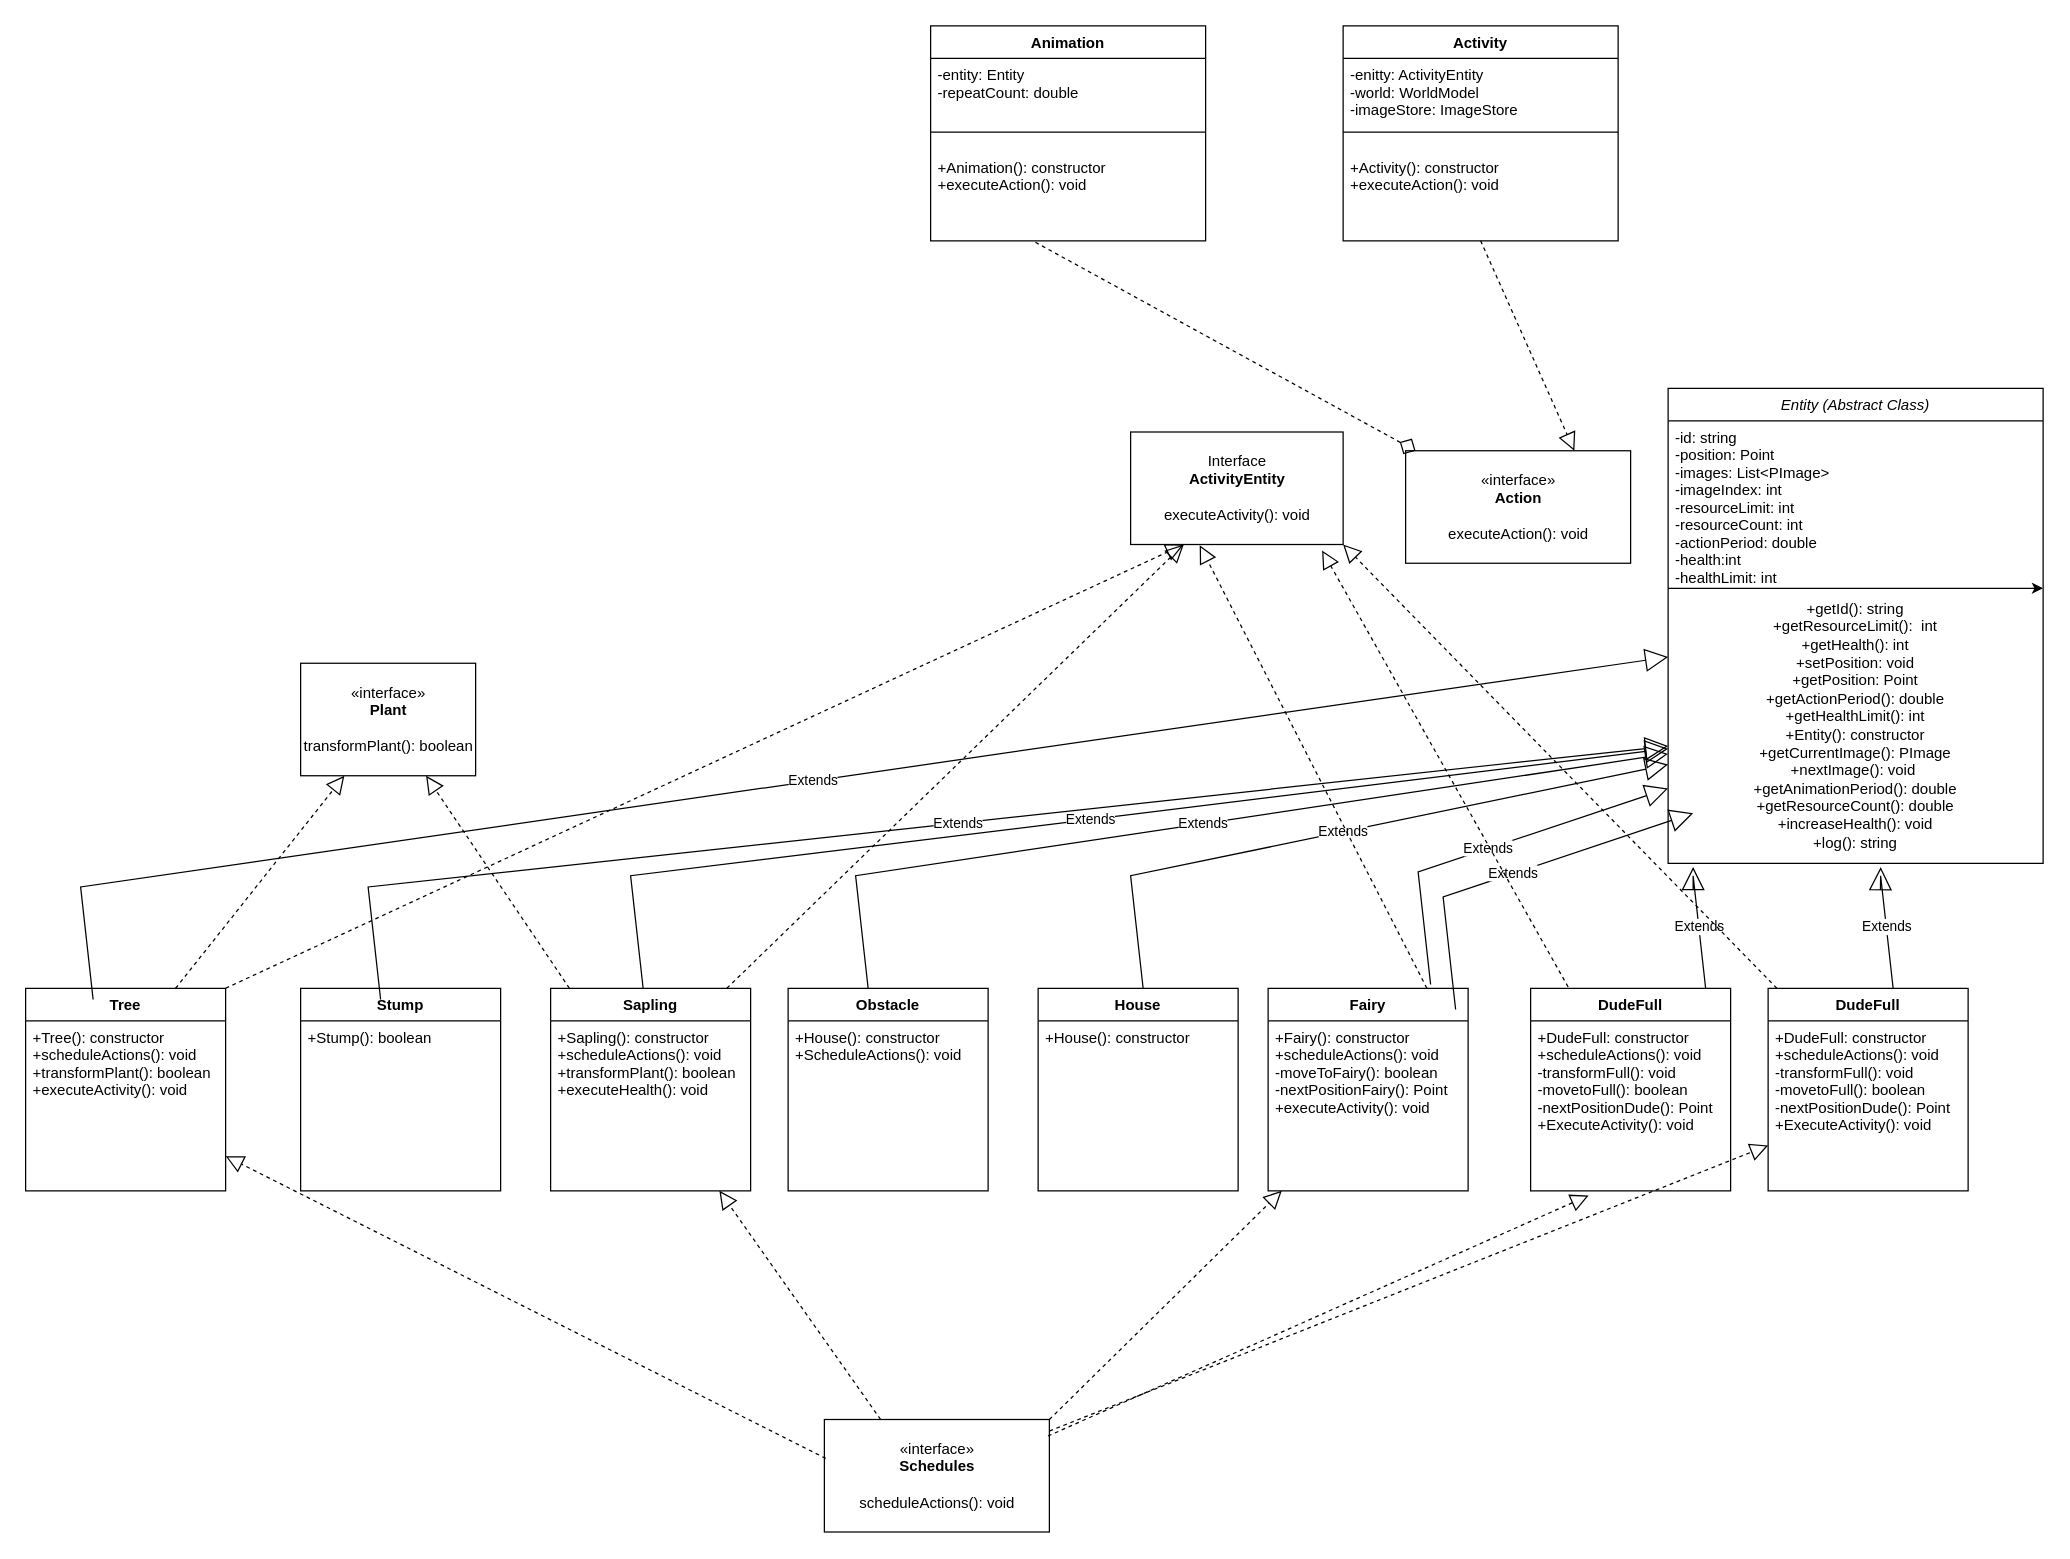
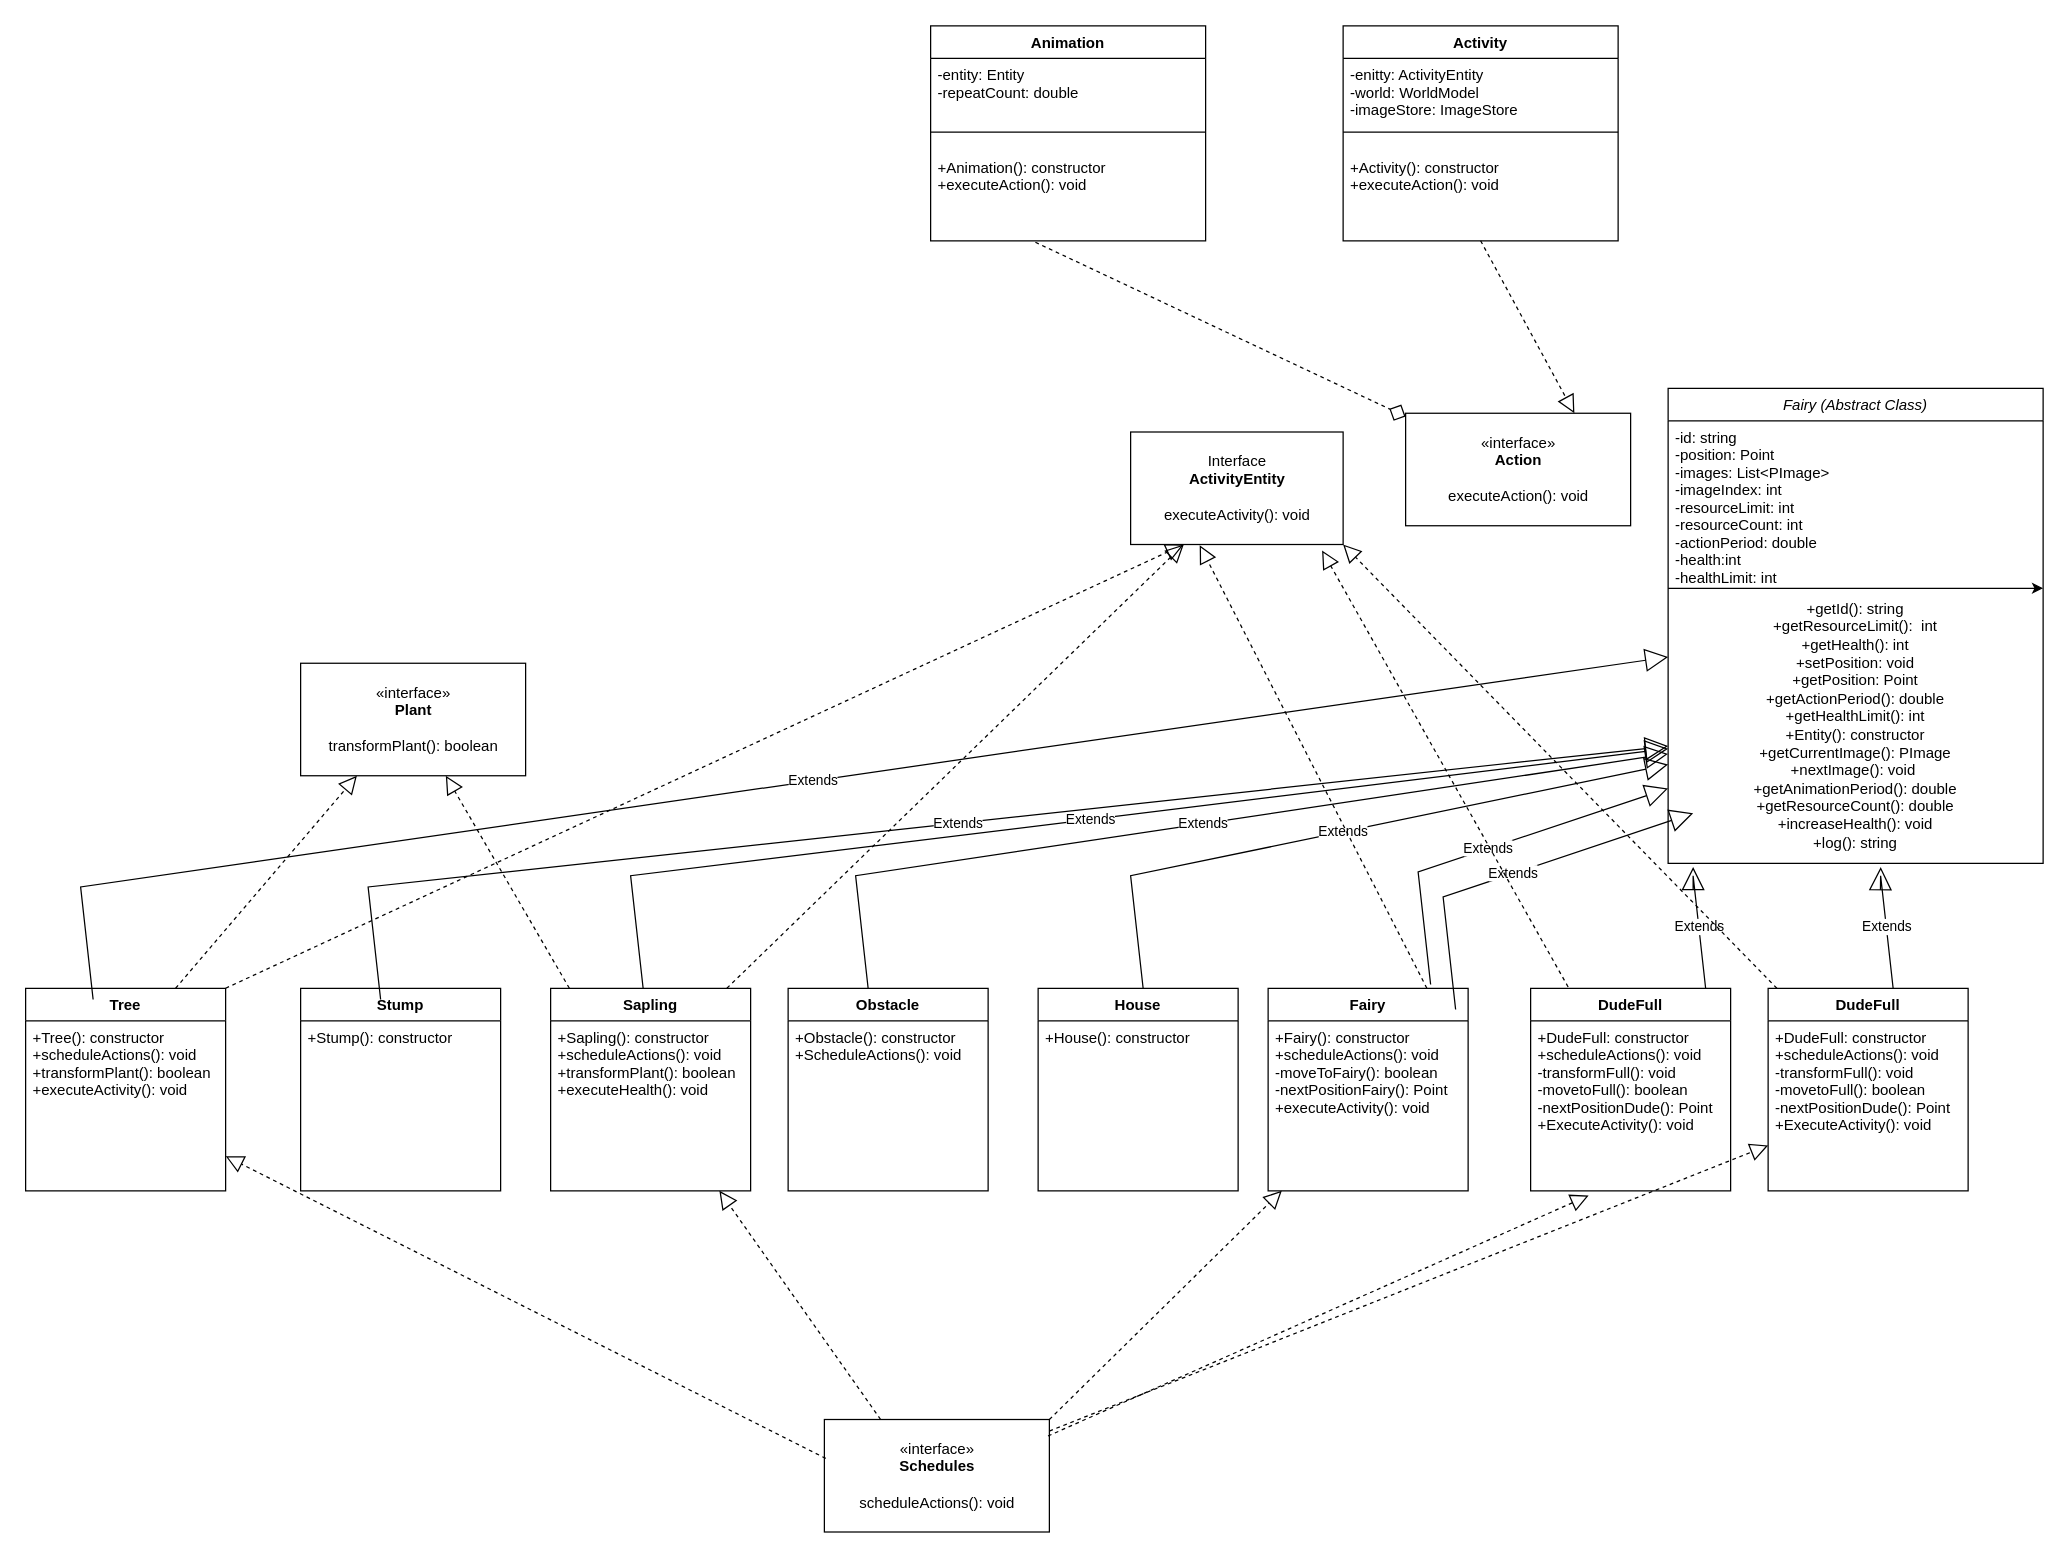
- <mxCell id="2" value="Entity (Abstract Class)" style="swimlane;fontStyle=2;align=center;verticalAlign=top;childLayout=stackLayout;horizontal=1;startSize=26;horizontalStack=0;resizeParent=1;resizeLast=0;collapsible=1;marginBottom=0;rounded=0;shadow=0;strokeWidth=1;" parent="1" vertex="1"><mxGeometry x="1334" y="310" width="300" height="380" as="geometry"><mxRectangle x="230" y="140" width="160" height="26" as="alternateBounds" /></mxGeometry></mxCell>
+ <mxCell id="2" value="Fairy (Abstract Class)" style="swimlane;fontStyle=2;align=center;verticalAlign=top;childLayout=stackLayout;horizontal=1;startSize=26;horizontalStack=0;resizeParent=1;resizeLast=0;collapsible=1;marginBottom=0;rounded=0;shadow=0;strokeWidth=1;" parent="1" vertex="1"><mxGeometry x="1334" y="310" width="300" height="380" as="geometry"><mxRectangle x="230" y="140" width="160" height="26" as="alternateBounds" /></mxGeometry></mxCell>
- <mxCell id="10" value="«interface»&lt;br&gt;&lt;b&gt;Action&lt;br&gt;&lt;/b&gt;&lt;br&gt;executeAction(): void" style="html=1;" parent="1" vertex="1"><mxGeometry x="1124" y="360" width="180" height="90" as="geometry" /></mxCell>
+ <mxCell id="10" value="«interface»&lt;br&gt;&lt;b&gt;Action&lt;br&gt;&lt;/b&gt;&lt;br&gt;executeAction(): void" style="html=1;" parent="1" vertex="1"><mxGeometry x="1124" y="330" width="180" height="90" as="geometry" /></mxCell>
- <mxCell id="34" value="«interface»&lt;br&gt;&lt;b&gt;Plant&lt;/b&gt;&lt;br&gt;&lt;br&gt;transformPlant(): boolean&lt;br&gt;" style="html=1;" parent="1" vertex="1"><mxGeometry x="240" y="530" width="140" height="90" as="geometry" /></mxCell>
+ <mxCell id="34" value="«interface»&lt;br&gt;&lt;b&gt;Plant&lt;/b&gt;&lt;br&gt;&lt;br&gt;transformPlant(): boolean&lt;br&gt;" style="html=1;" parent="1" vertex="1"><mxGeometry x="240" y="530" width="180" height="90" as="geometry" /></mxCell>
- <mxCell id="24" value="+Stump(): boolean&#10;" style="text;strokeColor=none;fillColor=none;align=left;verticalAlign=top;spacingLeft=4;spacingRight=4;overflow=hidden;rotatable=0;points=[[0,0.5],[1,0.5]];portConstraint=eastwest;" parent="23" vertex="1"><mxGeometry y="26" width="160" height="136" as="geometry" /></mxCell>
+ <mxCell id="24" value="+Stump(): constructor&#10;" style="text;strokeColor=none;fillColor=none;align=left;verticalAlign=top;spacingLeft=4;spacingRight=4;overflow=hidden;rotatable=0;points=[[0,0.5],[1,0.5]];portConstraint=eastwest;" parent="23" vertex="1"><mxGeometry y="26" width="160" height="136" as="geometry" /></mxCell>
- <mxCell id="20" value="+House(): constructor&#10;+ScheduleActions(): void" style="text;strokeColor=none;fillColor=none;align=left;verticalAlign=top;spacingLeft=4;spacingRight=4;overflow=hidden;rotatable=0;points=[[0,0.5],[1,0.5]];portConstraint=eastwest;" parent="19" vertex="1"><mxGeometry y="26" width="160" height="136" as="geometry" /></mxCell>
+ <mxCell id="20" value="+Obstacle(): constructor&#10;+ScheduleActions(): void" style="text;strokeColor=none;fillColor=none;align=left;verticalAlign=top;spacingLeft=4;spacingRight=4;overflow=hidden;rotatable=0;points=[[0,0.5],[1,0.5]];portConstraint=eastwest;" parent="19" vertex="1"><mxGeometry y="26" width="160" height="136" as="geometry" /></mxCell>
